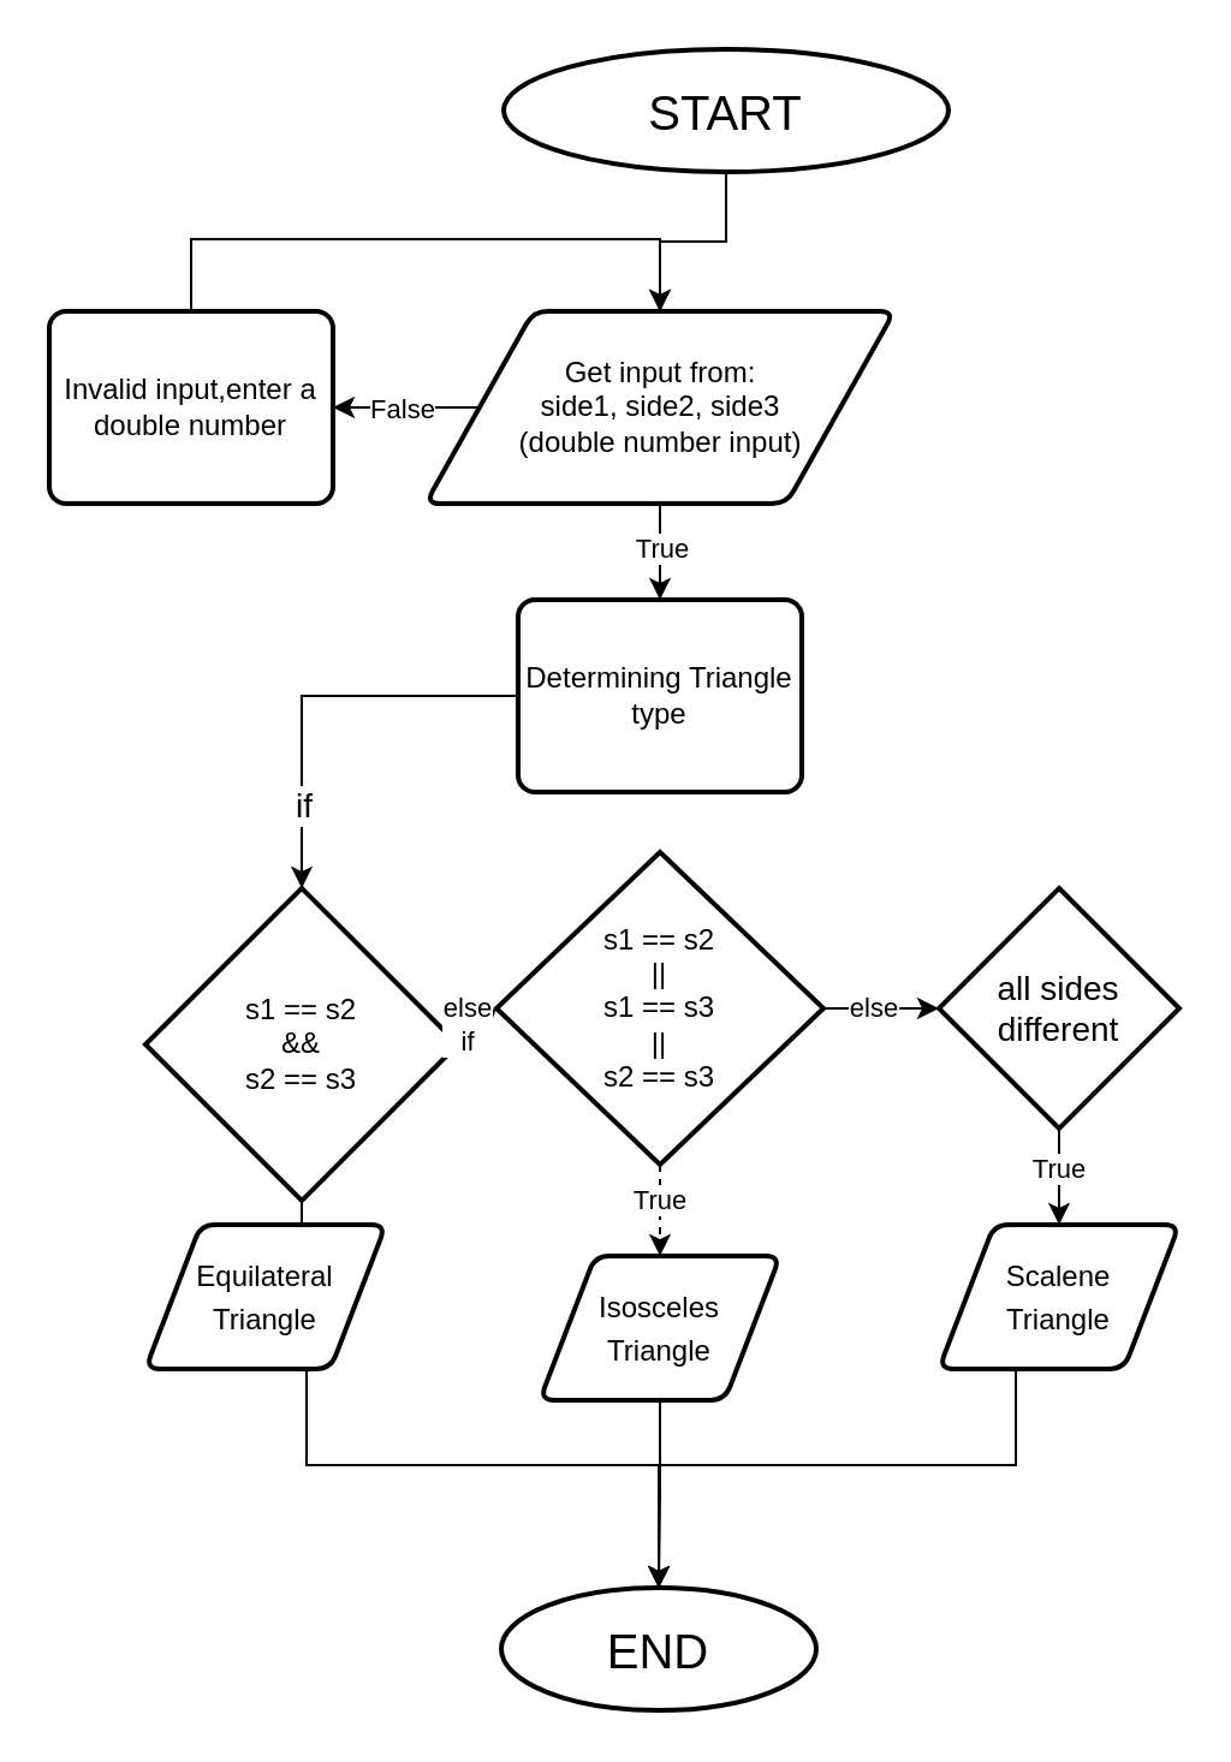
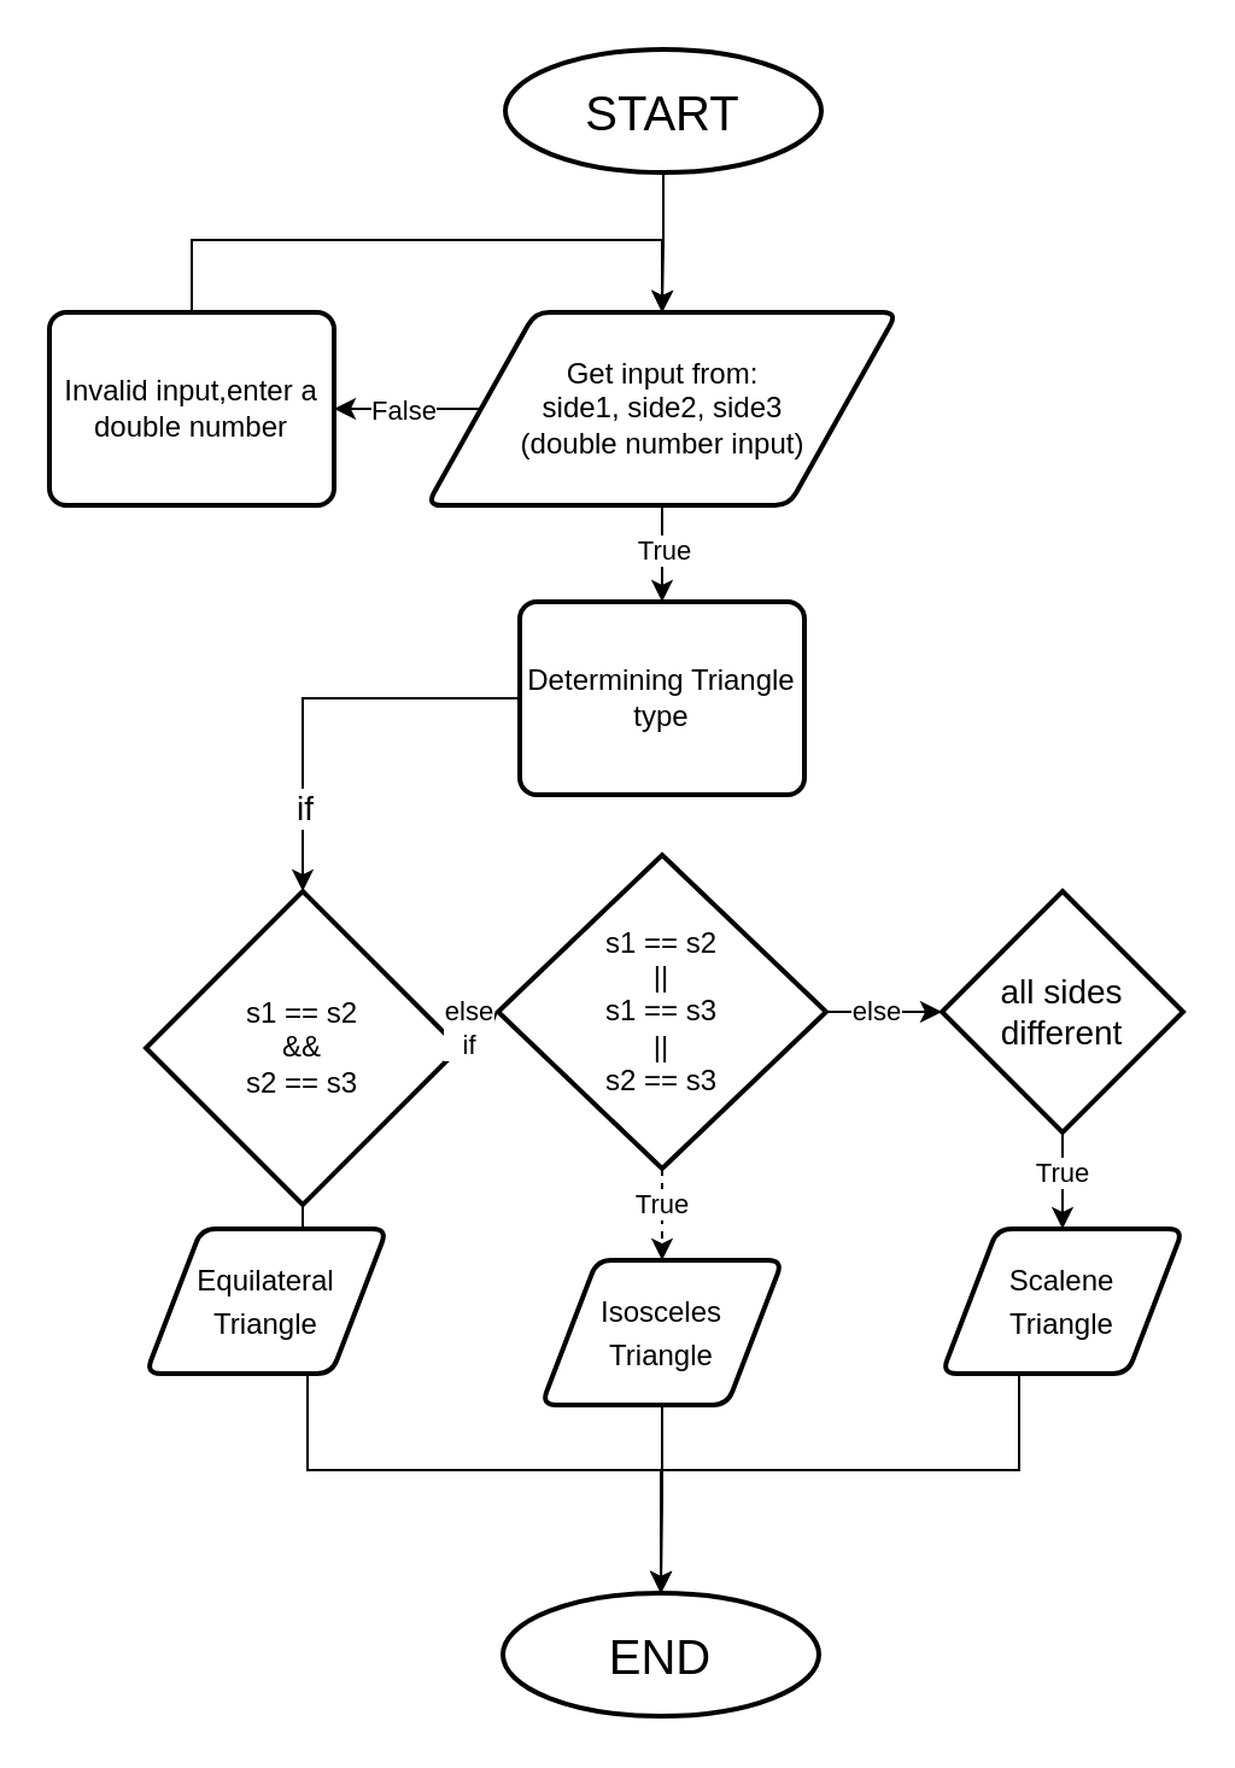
- <mxCell id="3" value="&lt;font style=&quot;font-size: 20px;&quot;&gt;START&lt;/font&gt;" style="strokeWidth=2;html=1;shape=mxgraph.flowchart.start_1;whiteSpace=wrap;" vertex="1" parent="1"><mxGeometry x="209" y="20" width="185" height="51" as="geometry" /></mxCell>
+ <mxCell id="3" value="&lt;font style=&quot;font-size: 20px;&quot;&gt;START&lt;/font&gt;" style="strokeWidth=2;html=1;shape=mxgraph.flowchart.start_1;whiteSpace=wrap;" vertex="1" parent="1"><mxGeometry x="209" y="20" width="131" height="51" as="geometry" /></mxCell>
